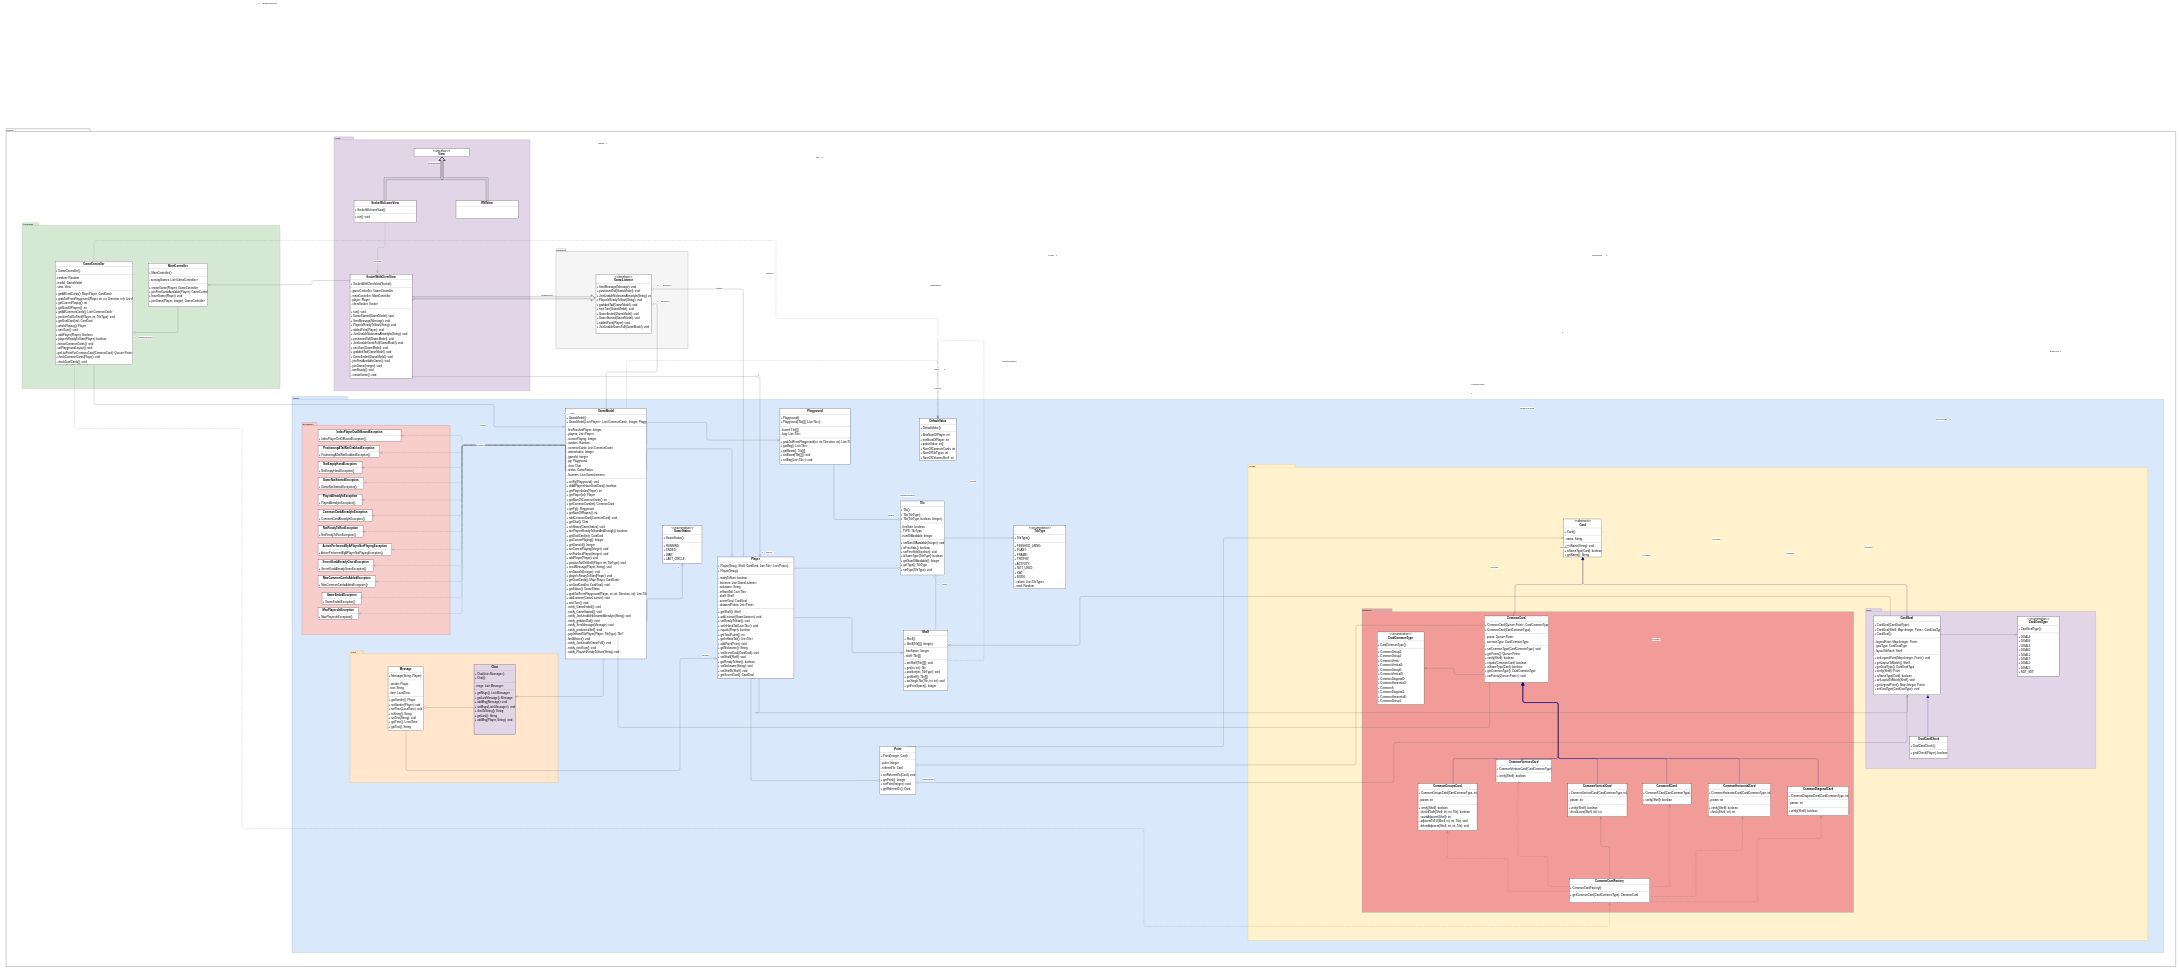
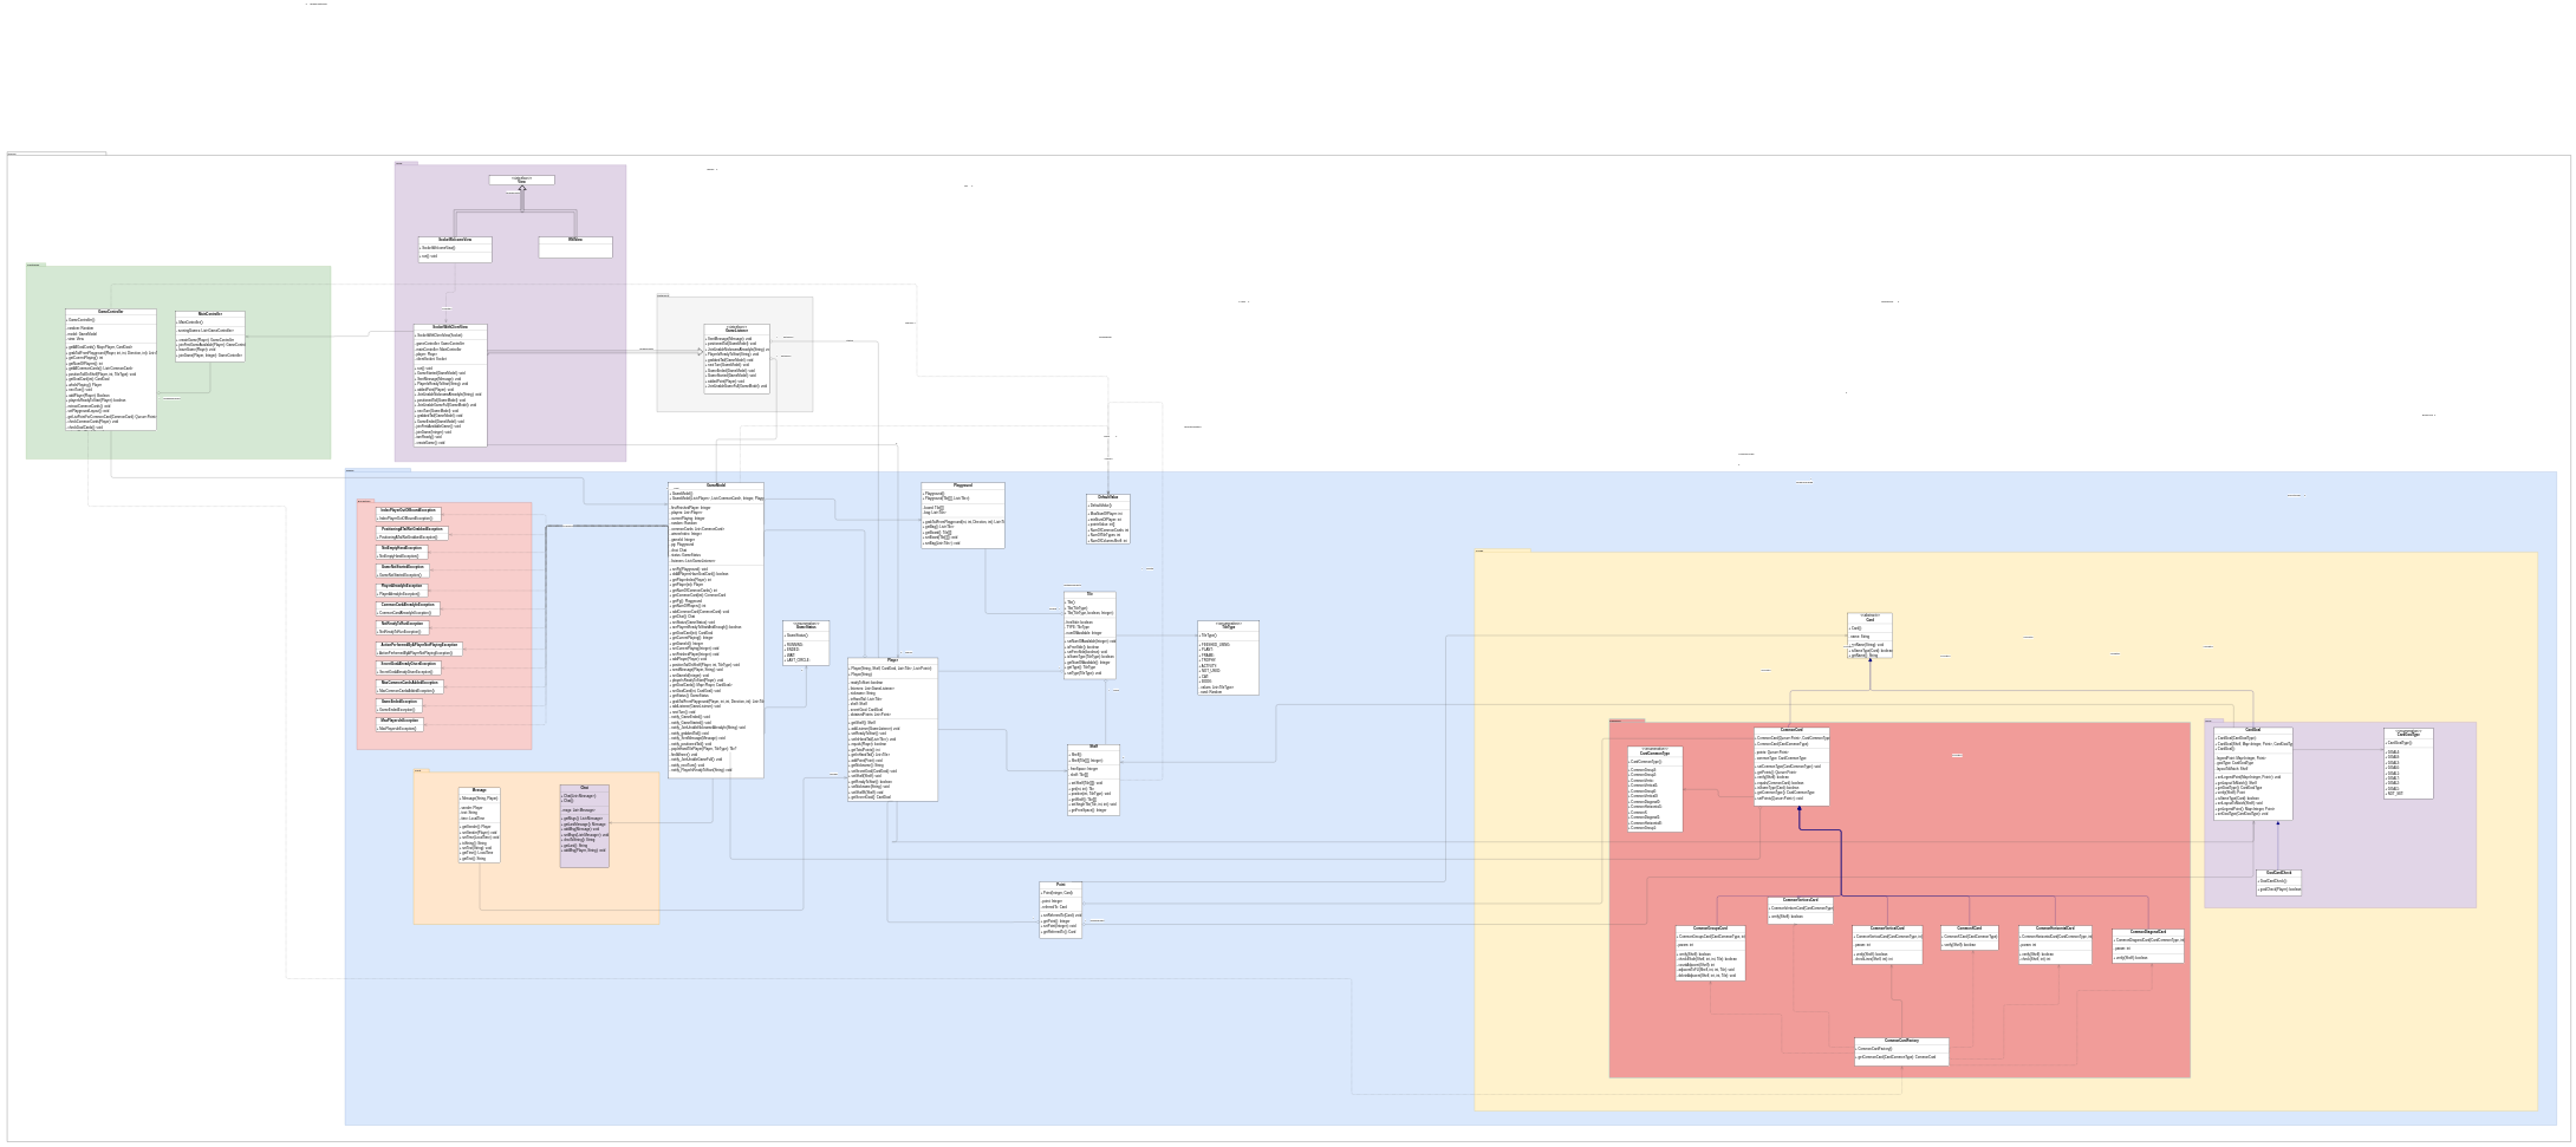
- <mxCell id="50" value="&lt;p style=&quot;margin:0px;margin-top:4px;text-align:center;&quot;&gt;&lt;b&gt;IndexPlayerOutOfBoundException&lt;/b&gt;&lt;/p&gt;&lt;hr size=&quot;1&quot;/&gt;&lt;p style=&quot;margin:0 0 0 4px;line-height:1.6;&quot;&gt;+ IndexPlayerOutOfBoundException(): &lt;/p&gt;" style="verticalAlign=top;align=left;overflow=fill;fontSize=14;fontFamily=Helvetica;html=1;rounded=0;shadow=0;comic=0;labelBackgroundColor=none;strokeWidth=1;movable=1;resizable=1;rotatable=1;deletable=1;editable=1;connectable=1;" parent="1" vertex="1"><mxGeometry x="1590" y="1534" width="415" height="58" as="geometry" /></mxCell>
+ <mxCell id="50" value="&lt;p style=&quot;margin:0px;margin-top:4px;text-align:center;&quot;&gt;&lt;b&gt;IndexPlayerOutOfBoundException&lt;/b&gt;&lt;/p&gt;&lt;hr size=&quot;1&quot;/&gt;&lt;p style=&quot;margin:0 0 0 4px;line-height:1.6;&quot;&gt;+ IndexPlayerOutOfBoundException(): &lt;/p&gt;" style="verticalAlign=top;align=left;overflow=fill;fontSize=14;fontFamily=Helvetica;html=1;rounded=0;shadow=0;comic=0;labelBackgroundColor=none;strokeWidth=1;movable=1;resizable=1;rotatable=1;deletable=1;editable=1;connectable=1;" parent="1" vertex="1"><mxGeometry x="1590" y="1534" width="276" height="58" as="geometry" /></mxCell>
- <mxCell id="30" value="&lt;p style=&quot;margin:0px;margin-top:4px;text-align:center;&quot;&gt;&lt;b&gt;GameEndedException&lt;/b&gt;&lt;/p&gt;&lt;hr size=&quot;1&quot;/&gt;&lt;p style=&quot;margin:0 0 0 4px;line-height:1.6;&quot;&gt;+ GameEndedException(): &lt;/p&gt;" style="verticalAlign=top;align=left;overflow=fill;fontSize=14;fontFamily=Helvetica;html=1;rounded=0;shadow=0;comic=0;labelBackgroundColor=none;strokeWidth=1;movable=1;resizable=1;rotatable=1;deletable=1;editable=1;connectable=1;" parent="1" vertex="1"><mxGeometry x="1610" y="2349" width="198" height="58" as="geometry" /></mxCell>
+ <mxCell id="30" value="&lt;p style=&quot;margin:0px;margin-top:4px;text-align:center;&quot;&gt;&lt;b&gt;GameEndedException&lt;/b&gt;&lt;/p&gt;&lt;hr size=&quot;1&quot;/&gt;&lt;p style=&quot;margin:0 0 0 4px;line-height:1.6;&quot;&gt;+ GameEndedException(): &lt;/p&gt;" style="verticalAlign=top;align=left;overflow=fill;fontSize=14;fontFamily=Helvetica;html=1;rounded=0;shadow=0;comic=0;labelBackgroundColor=none;strokeWidth=1;movable=1;resizable=1;rotatable=1;deletable=1;editable=1;connectable=1;" parent="1" vertex="1"><mxGeometry x="1590" y="2344" width="198" height="58" as="geometry" /></mxCell>
- <mxCell id="80" value="" style="html=1;rounded=1;edgeStyle=orthogonalEdgeStyle;dashed=0;startArrow=diamondThinstartSize=12;endArrow=diamond;endSize=12;strokeColor=#595959;exitX=-0.011;exitY=0.611;exitDx=0;exitDy=0;exitPerimeter=0;endFill=0;movable=1;resizable=1;rotatable=1;deletable=1;editable=1;connectable=1;" parent="1" source="17" target="55" edge="1"><mxGeometry width="50" height="50" relative="1" as="geometry"><Array as="points"><mxPoint x="2368" y="2923" /></Array></mxGeometry></mxCell>
- <mxCell id="81" value="*" style="edgeLabel;resizable=1;html=1;align=left;verticalAlign=top;strokeColor=default;movable=1;rotatable=1;deletable=1;editable=1;connectable=1;" parent="80" vertex="1" connectable="0"><mxGeometry x="2370" y="1500" as="geometry" /></mxCell>
- <mxCell id="82" value="msgs" style="edgeLabel;resizable=1;html=1;align=left;verticalAlign=top;strokeColor=default;movable=1;rotatable=1;deletable=1;editable=1;connectable=1;" parent="80" vertex="1" connectable="0"><mxGeometry x="2400" y="1500" as="geometry" /></mxCell>
